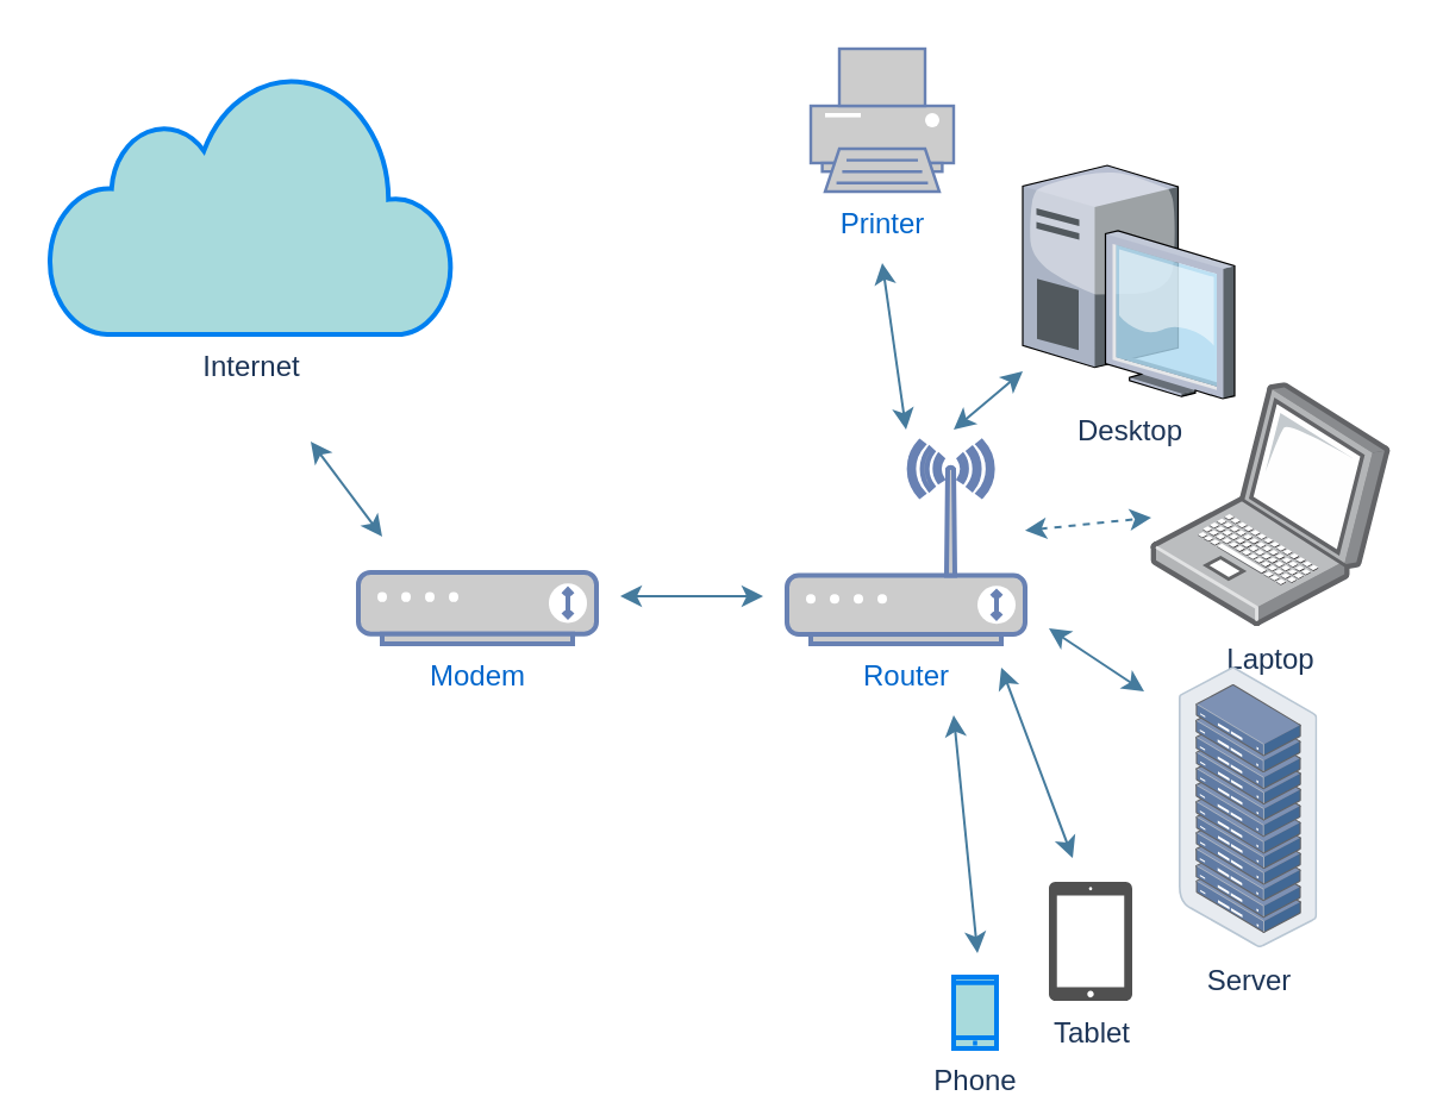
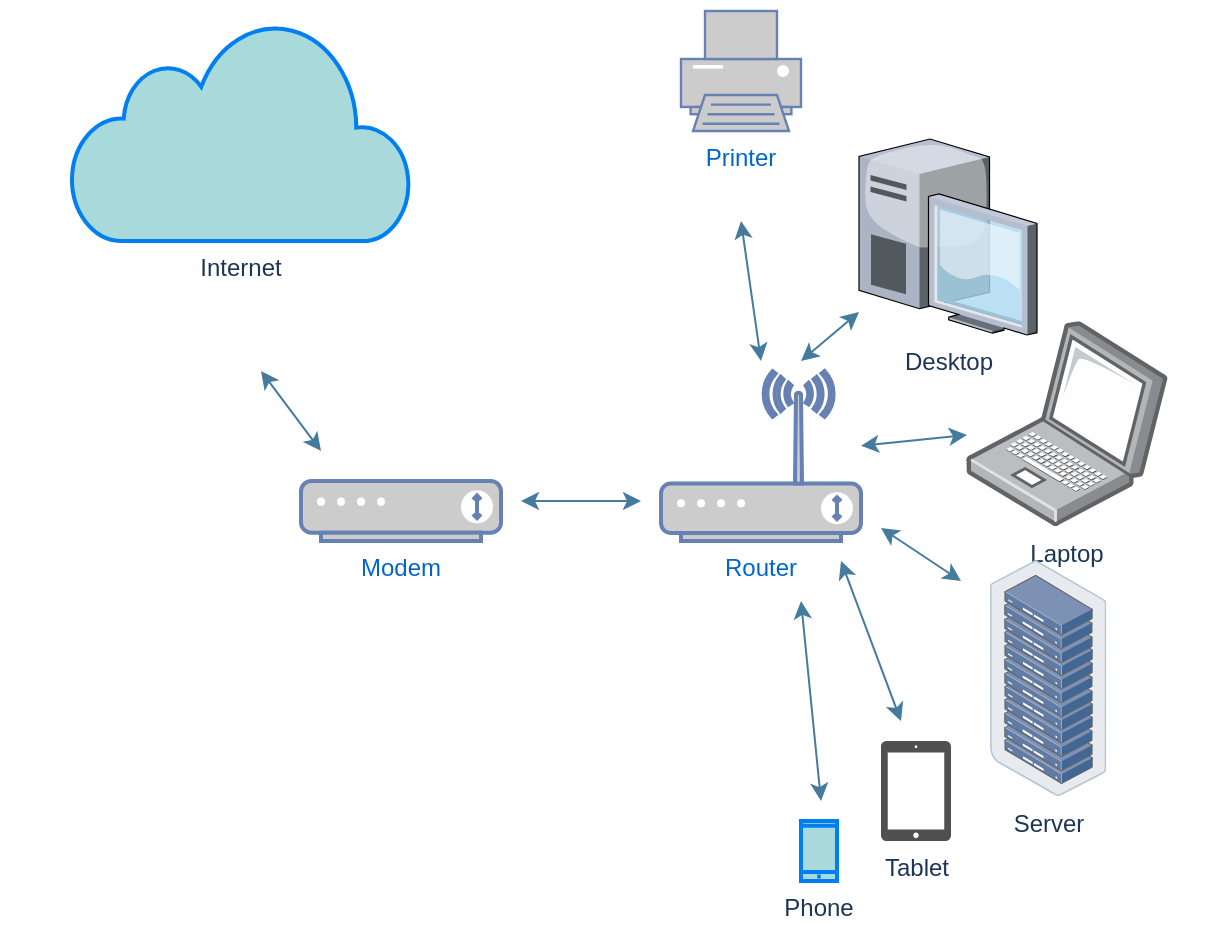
- <mxCell id="5" value="Printer" style="fontColor=#0066CC;verticalAlign=top;verticalLabelPosition=bottom;labelPosition=center;align=center;html=1;outlineConnect=0;fillColor=#CCCCCC;strokeColor=#6881B3;gradientColor=none;gradientDirection=north;strokeWidth=2;shape=mxgraph.networks.printer;" vertex="1" parent="1"><mxGeometry x="340" y="20" width="60" height="60" as="geometry" /></mxCell>
+ <mxCell id="5" value="Printer" style="fontColor=#0066CC;verticalAlign=top;verticalLabelPosition=bottom;labelPosition=center;align=center;html=1;outlineConnect=0;fillColor=#CCCCCC;strokeColor=#6881B3;gradientColor=none;gradientDirection=north;strokeWidth=2;shape=mxgraph.networks.printer;" vertex="1" parent="1"><mxGeometry x="340" y="5" width="60" height="60" as="geometry" /></mxCell>
- <mxCell id="2" value="Internet" style="html=1;verticalLabelPosition=bottom;align=center;labelBackgroundColor=#ffffff;verticalAlign=top;strokeWidth=2;strokeColor=#0080F0;shadow=0;dashed=0;shape=mxgraph.ios7.icons.cloud;fontColor=#1D3557;fillColor=#A8DADC;" vertex="1" parent="1"><mxGeometry x="20" y="30" width="170" height="110" as="geometry" /></mxCell>
+ <mxCell id="2" value="Internet" style="html=1;verticalLabelPosition=bottom;align=center;labelBackgroundColor=#ffffff;verticalAlign=top;strokeWidth=2;strokeColor=#0080F0;shadow=0;dashed=0;shape=mxgraph.ios7.icons.cloud;fontColor=#1D3557;fillColor=#A8DADC;" vertex="1" parent="1"><mxGeometry x="35" y="10" width="170" height="110" as="geometry" /></mxCell>
- <mxCell id="18" value="" style="endArrow=classic;startArrow=classic;html=1;rounded=0;strokeColor=#457B9D;fontColor=#1D3557;fillColor=#A8DADC;dashed=1;" edge="1" parent="1" source="4" target="6"><mxGeometry width="50" height="50" relative="1" as="geometry"><mxPoint x="450" y="233.5" as="sourcePoint" /><mxPoint x="490" y="290" as="targetPoint" /></mxGeometry></mxCell>
+ <mxCell id="18" value="" style="endArrow=classic;startArrow=classic;html=1;rounded=0;strokeColor=#457B9D;fontColor=#1D3557;fillColor=#A8DADC;" edge="1" parent="1" source="4" target="6"><mxGeometry width="50" height="50" relative="1" as="geometry"><mxPoint x="450" y="233.5" as="sourcePoint" /><mxPoint x="490" y="290" as="targetPoint" /></mxGeometry></mxCell>
